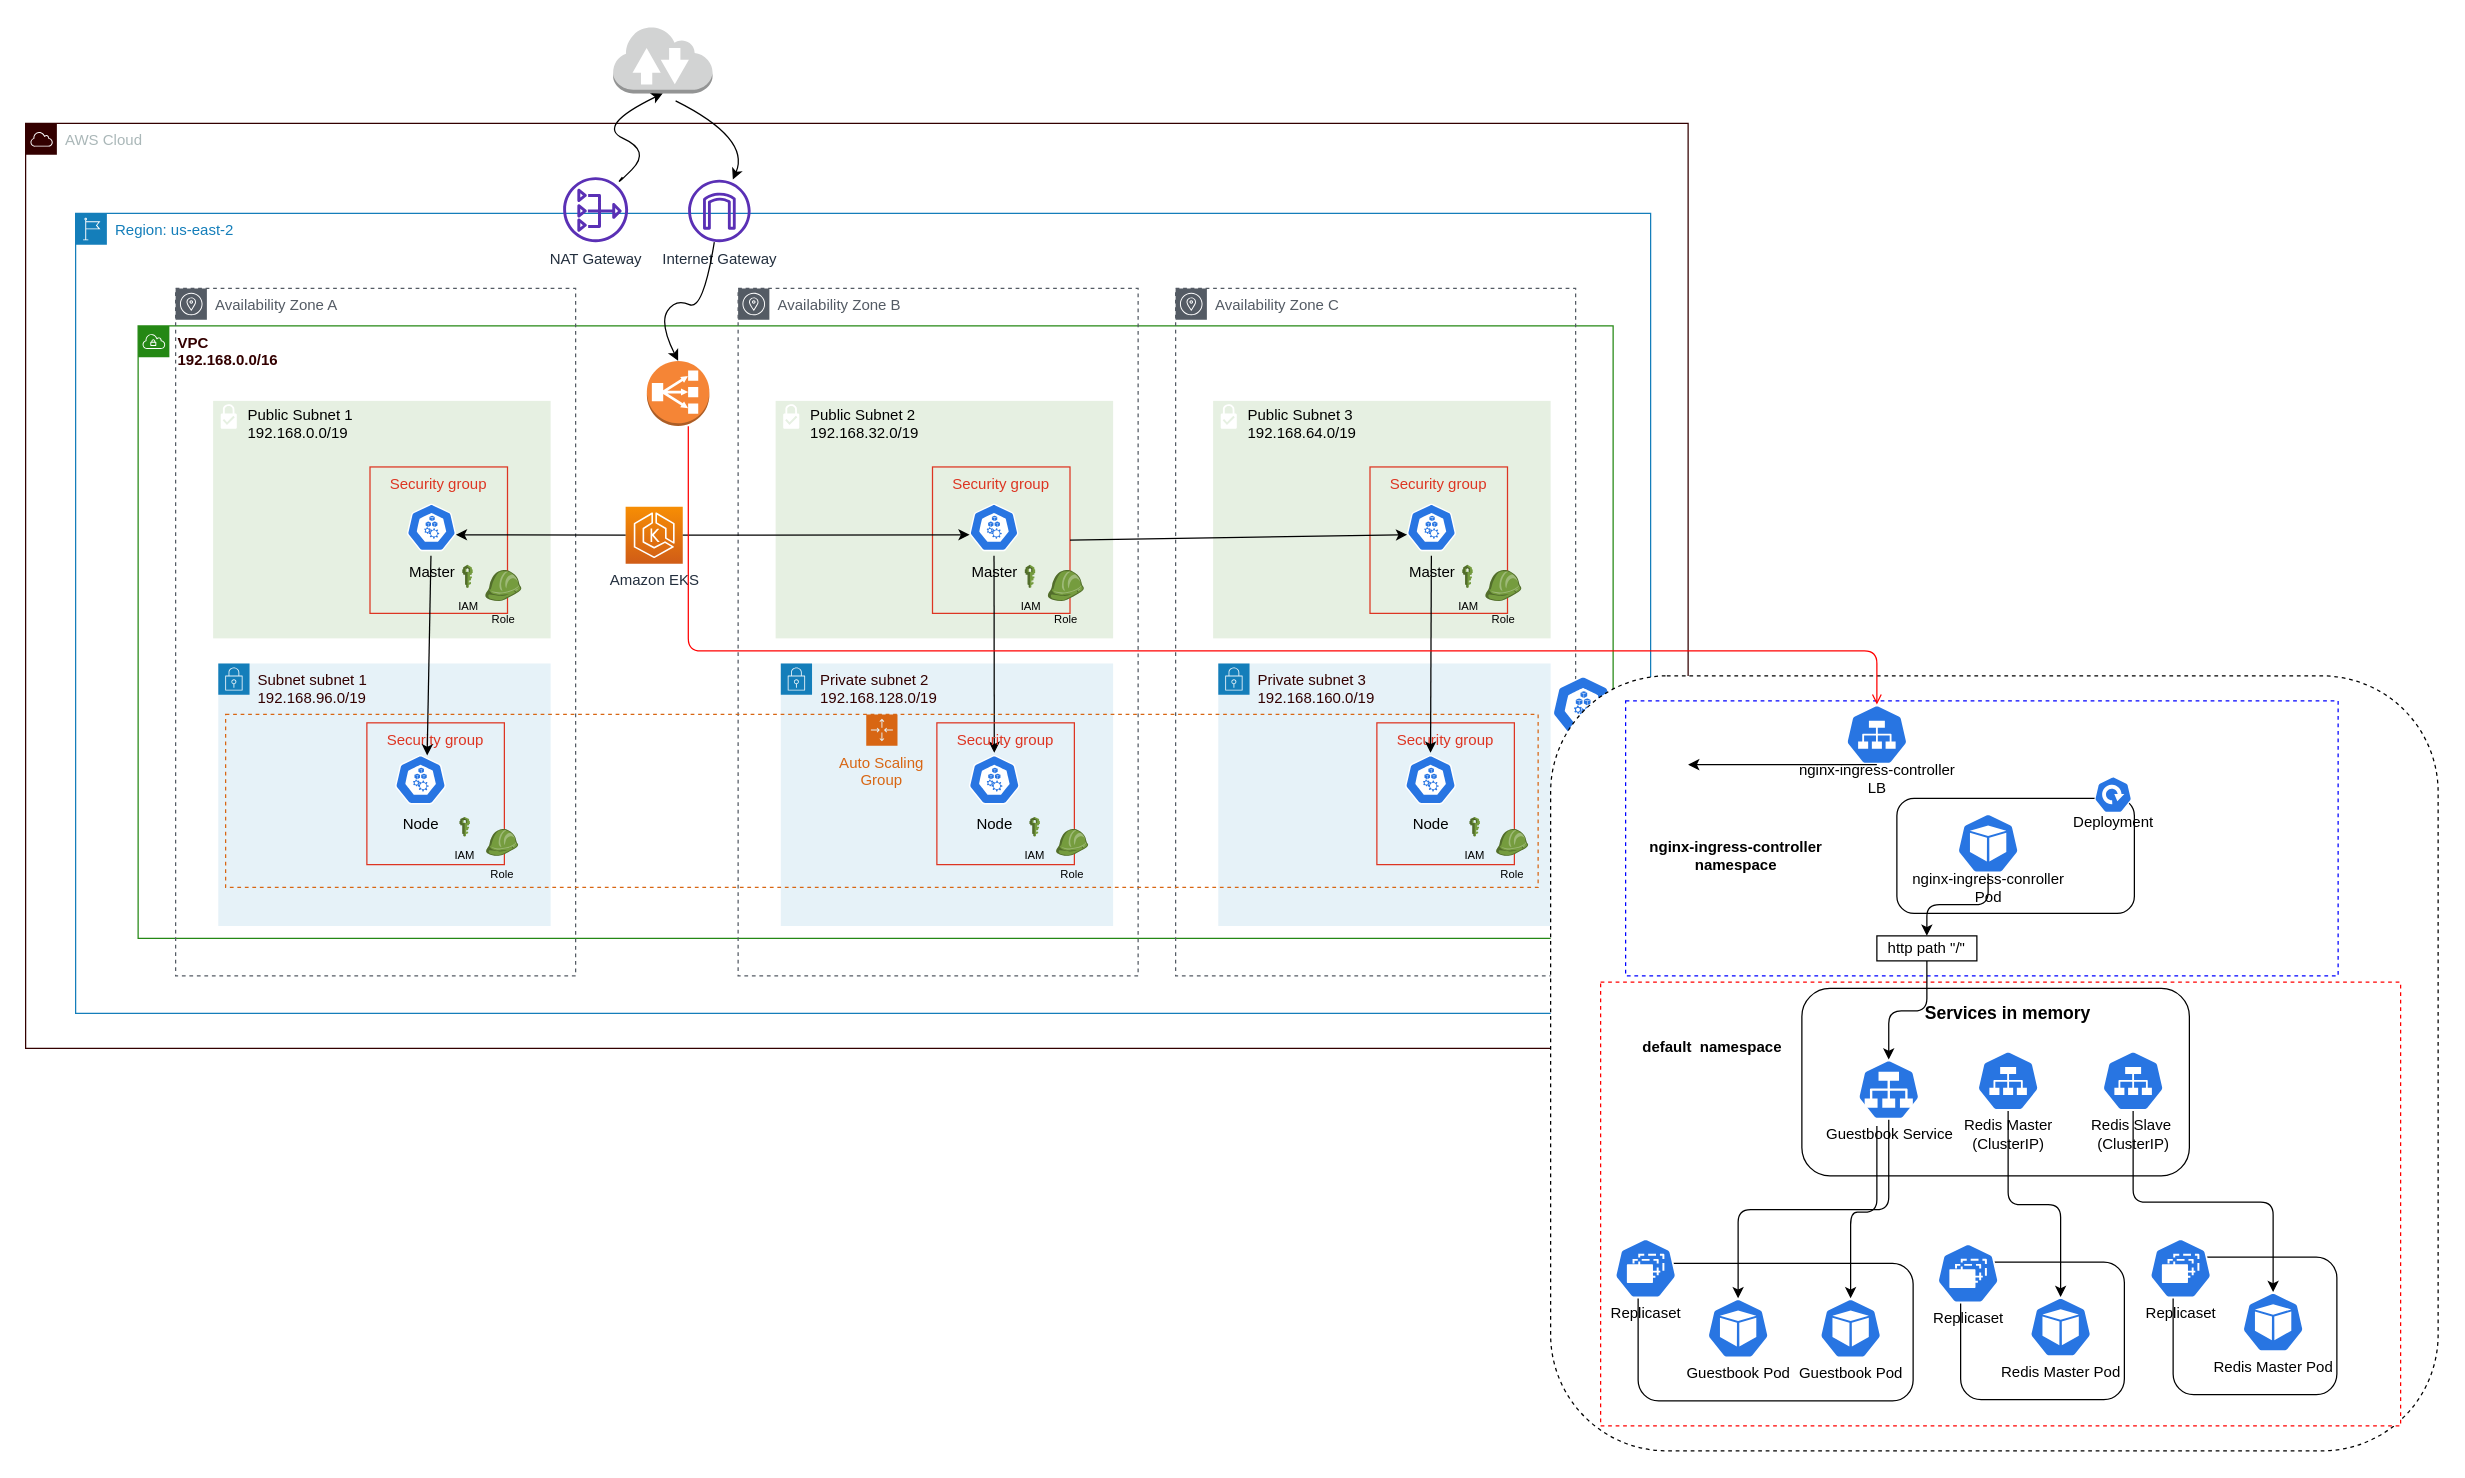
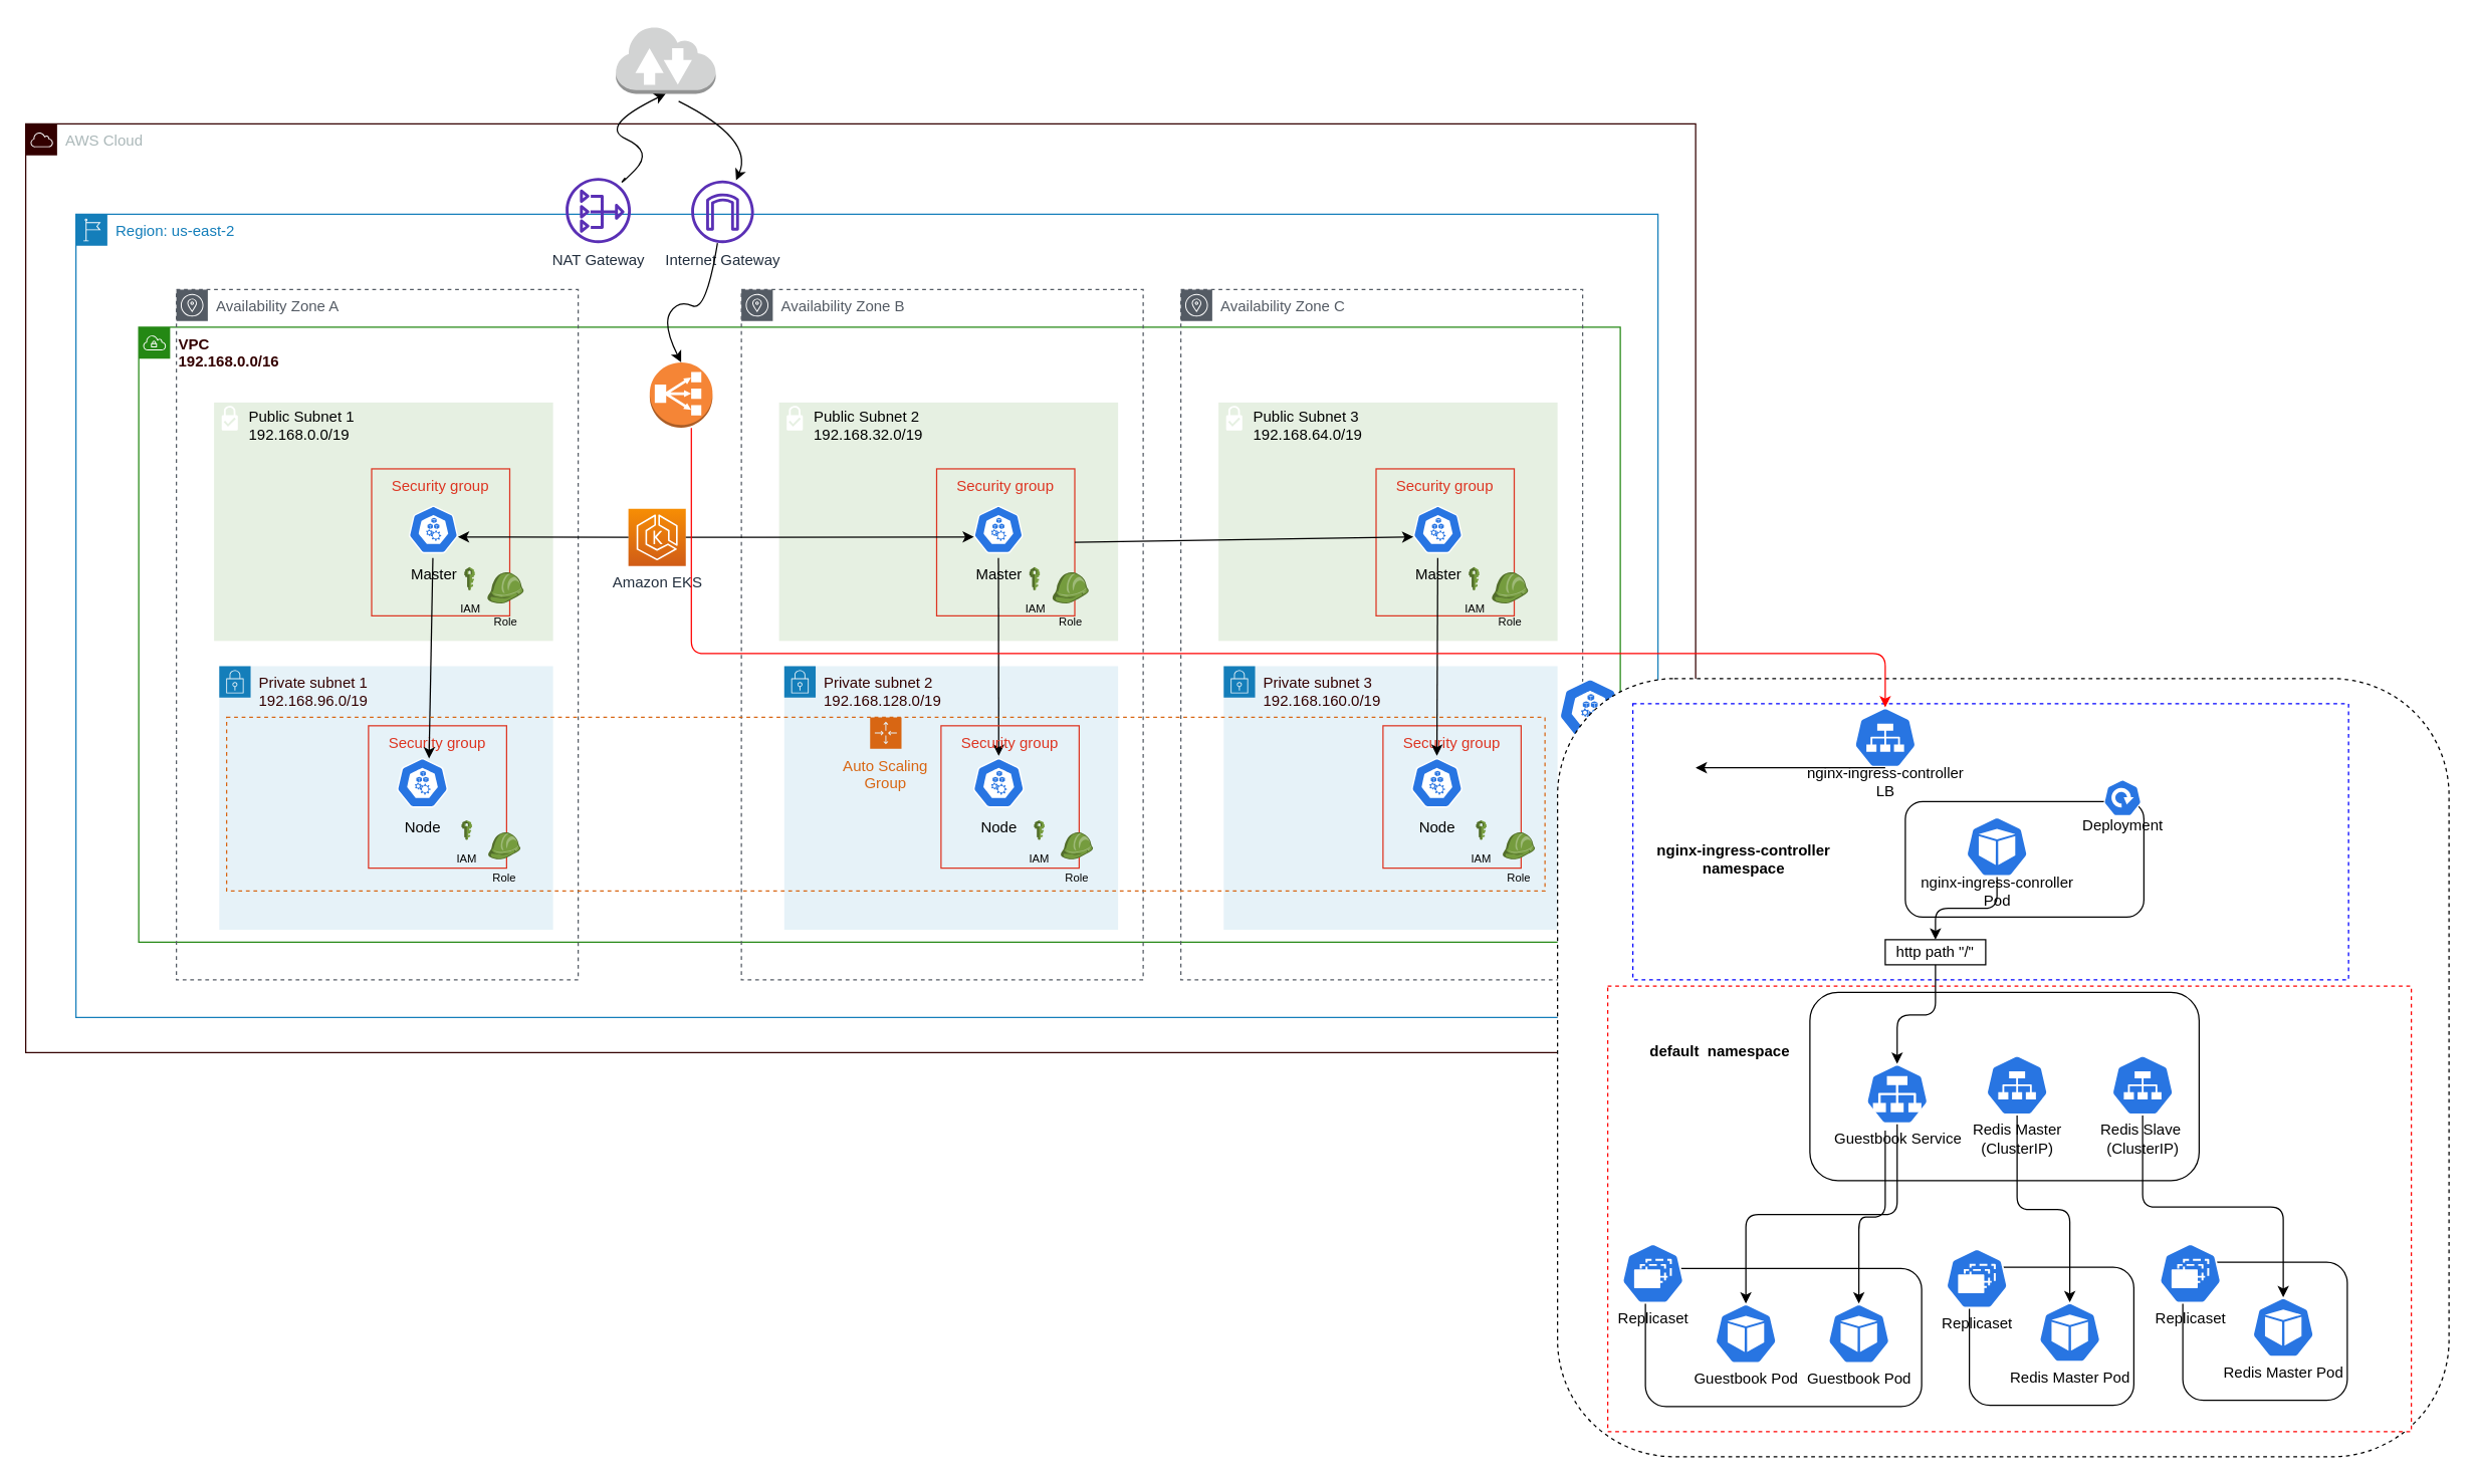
- <mxCell id="14" value="&lt;font color=&quot;#330000&quot;&gt;Subnet subnet 1&lt;br&gt;192.168.96.0/19&lt;/font&gt;" style="points=[[0,0],[0.25,0],[0.5,0],[0.75,0],[1,0],[1,0.25],[1,0.5],[1,0.75],[1,1],[0.75,1],[0.5,1],[0.25,1],[0,1],[0,0.75],[0,0.5],[0,0.25]];outlineConnect=0;gradientColor=none;html=1;whiteSpace=wrap;fontSize=12;fontStyle=0;shape=mxgraph.aws4.group;grIcon=mxgraph.aws4.group_security_group;grStroke=0;strokeColor=#147EBA;fillColor=#E6F2F8;verticalAlign=top;align=left;spacingLeft=30;fontColor=#147EBA;strokeWidth=5;" parent="1" vertex="1"><mxGeometry x="174.13" y="530" width="265.87" height="210" as="geometry" /></mxCell>
+ <mxCell id="14" value="&lt;font color=&quot;#330000&quot;&gt;Private subnet 1&lt;br&gt;192.168.96.0/19&lt;/font&gt;" style="points=[[0,0],[0.25,0],[0.5,0],[0.75,0],[1,0],[1,0.25],[1,0.5],[1,0.75],[1,1],[0.75,1],[0.5,1],[0.25,1],[0,1],[0,0.75],[0,0.5],[0,0.25]];outlineConnect=0;gradientColor=none;html=1;whiteSpace=wrap;fontSize=12;fontStyle=0;shape=mxgraph.aws4.group;grIcon=mxgraph.aws4.group_security_group;grStroke=0;strokeColor=#147EBA;fillColor=#E6F2F8;verticalAlign=top;align=left;spacingLeft=30;fontColor=#147EBA;strokeWidth=5;" parent="1" vertex="1"><mxGeometry x="174.13" y="530" width="265.87" height="210" as="geometry" /></mxCell>
- <mxCell id="93" value="" style="edgeStyle=elbowEdgeStyle;elbow=vertical;endArrow=open;html=1;entryX=0.5;entryY=0;entryDx=0;entryDy=0;entryPerimeter=0;exitX=0.389;exitY=0.266;exitDx=0;exitDy=0;exitPerimeter=0;strokeColor=#FF0000;" parent="1" source="7" target="84" edge="1"><mxGeometry width="50" height="50" relative="1" as="geometry"><mxPoint x="810" y="560" as="sourcePoint" /><mxPoint x="860" y="510" as="targetPoint" /><Array as="points"><mxPoint x="1370" y="520" /></Array></mxGeometry></mxCell>
+ <mxCell id="93" value="" style="edgeStyle=elbowEdgeStyle;elbow=vertical;endArrow=classic;html=1;entryX=0.5;entryY=0;entryDx=0;entryDy=0;entryPerimeter=0;exitX=0.389;exitY=0.266;exitDx=0;exitDy=0;exitPerimeter=0;strokeColor=#FF0000;" parent="1" source="7" target="84" edge="1"><mxGeometry width="50" height="50" relative="1" as="geometry"><mxPoint x="810" y="560" as="sourcePoint" /><mxPoint x="860" y="510" as="targetPoint" /><Array as="points"><mxPoint x="1370" y="520" /></Array></mxGeometry></mxCell>
- <mxCell id="78" value="&lt;b&gt;&lt;font style=&quot;font-size: 14px&quot;&gt;Services in memory&lt;/font&gt;&lt;/b&gt;" style="text;html=1;strokeColor=none;fillColor=none;align=center;verticalAlign=middle;whiteSpace=wrap;rounded=0;" parent="60" vertex="1"><mxGeometry x="291" y="260" width="150" height="20" as="geometry" /></mxCell>
